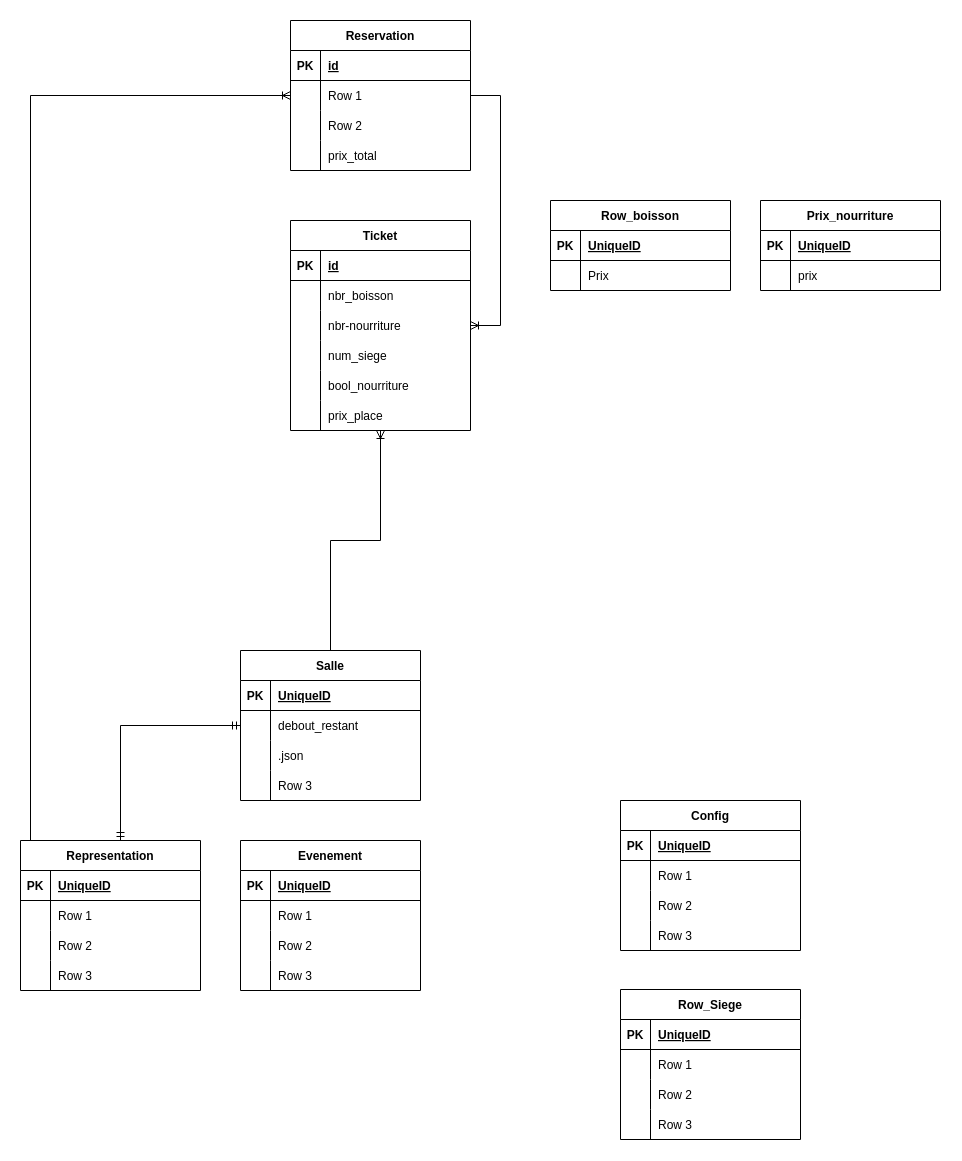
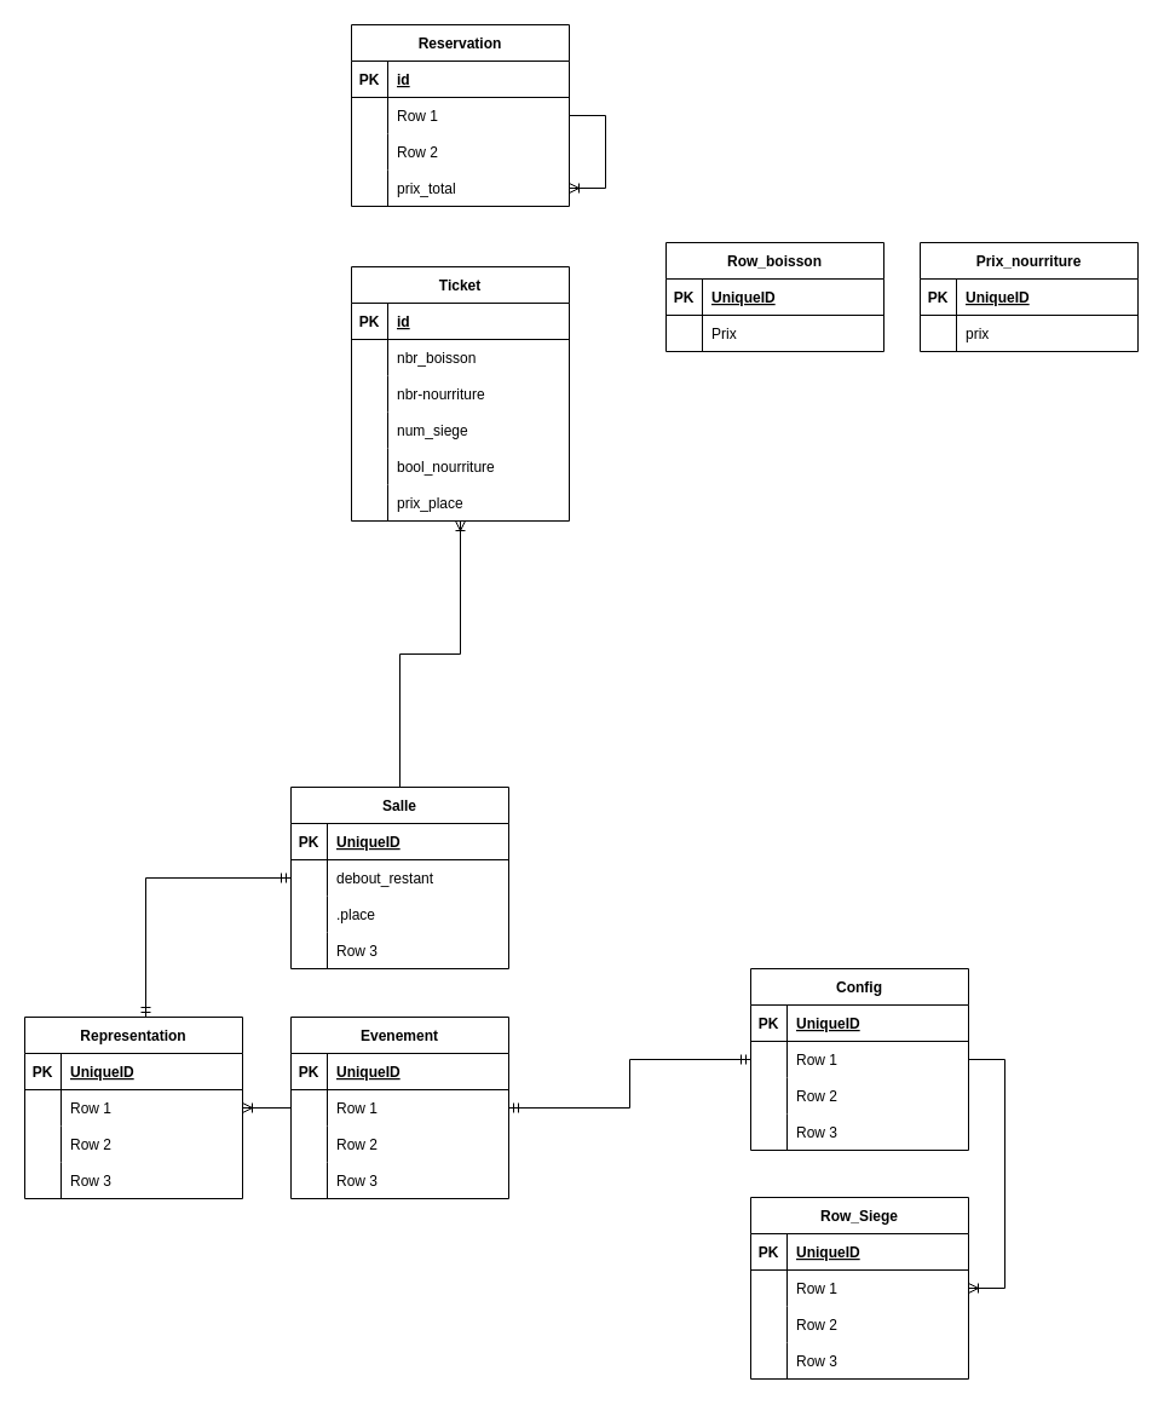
- <mxCell id="90" value="" style="edgeStyle=entityRelationEdgeStyle;fontSize=12;html=1;endArrow=ERoneToMany;rounded=0;" edge="1" parent="1" source="2" target="15"><mxGeometry width="100" height="100" relative="1" as="geometry"><mxPoint x="360" y="360" as="sourcePoint" /><mxPoint x="460" y="260" as="targetPoint" /></mxGeometry></mxCell>
+ <mxCell id="90" value="" style="edgeStyle=entityRelationEdgeStyle;fontSize=12;html=1;endArrow=ERoneToMany;rounded=0;" edge="1" parent="1" source="2" target="14"><mxGeometry width="100" height="100" relative="1" as="geometry"><mxPoint x="360" y="360" as="sourcePoint" /><mxPoint x="460" y="260" as="targetPoint" /></mxGeometry></mxCell>
- <mxCell id="89" value="" style="edgeStyle=orthogonalEdgeStyle;fontSize=12;html=1;endArrow=ERoneToMany;rounded=0;" edge="1" parent="1" source="75" target="2"><mxGeometry width="100" height="100" relative="1" as="geometry"><mxPoint x="360" y="250" as="sourcePoint" /><mxPoint x="460" y="150" as="targetPoint" /><Array as="points"><mxPoint x="30" y="95" /></Array></mxGeometry></mxCell>
- <mxCell id="43" value=".json" style="shape=partialRectangle;connectable=0;fillColor=none;top=0;left=0;bottom=0;right=0;align=left;spacingLeft=6;overflow=hidden;" vertex="1" parent="41"><mxGeometry x="30" width="150" height="30" as="geometry"><mxRectangle width="150" height="30" as="alternateBounds" /></mxGeometry></mxCell>
+ <mxCell id="43" value=".place" style="shape=partialRectangle;connectable=0;fillColor=none;top=0;left=0;bottom=0;right=0;align=left;spacingLeft=6;overflow=hidden;" vertex="1" parent="41"><mxGeometry x="30" width="150" height="30" as="geometry"><mxRectangle width="150" height="30" as="alternateBounds" /></mxGeometry></mxCell>
+ <mxCell id="73" value="" style="edgeStyle=orthogonalEdgeStyle;fontSize=12;html=1;endArrow=ERmandOne;startArrow=ERmandOne;rounded=0;" edge="1" parent="1" source="60" target="47"><mxGeometry width="100" height="100" relative="1" as="geometry"><mxPoint x="360" y="850" as="sourcePoint" /><mxPoint x="460" y="750" as="targetPoint" /></mxGeometry></mxCell>
+ <mxCell id="88" value="" style="edgeStyle=entityRelationEdgeStyle;fontSize=12;html=1;endArrow=ERoneToMany;rounded=0;" edge="1" parent="1" source="60" target="75"><mxGeometry width="100" height="100" relative="1" as="geometry"><mxPoint x="360" y="950" as="sourcePoint" /><mxPoint x="460" y="850" as="targetPoint" /></mxGeometry></mxCell>
+ <mxCell id="104" value="" style="edgeStyle=entityRelationEdgeStyle;fontSize=12;html=1;endArrow=ERoneToMany;rounded=0;" edge="1" parent="1" source="47" target="91"><mxGeometry width="100" height="100" relative="1" as="geometry"><mxPoint x="370" y="840" as="sourcePoint" /><mxPoint x="470" y="740" as="targetPoint" /></mxGeometry></mxCell>
